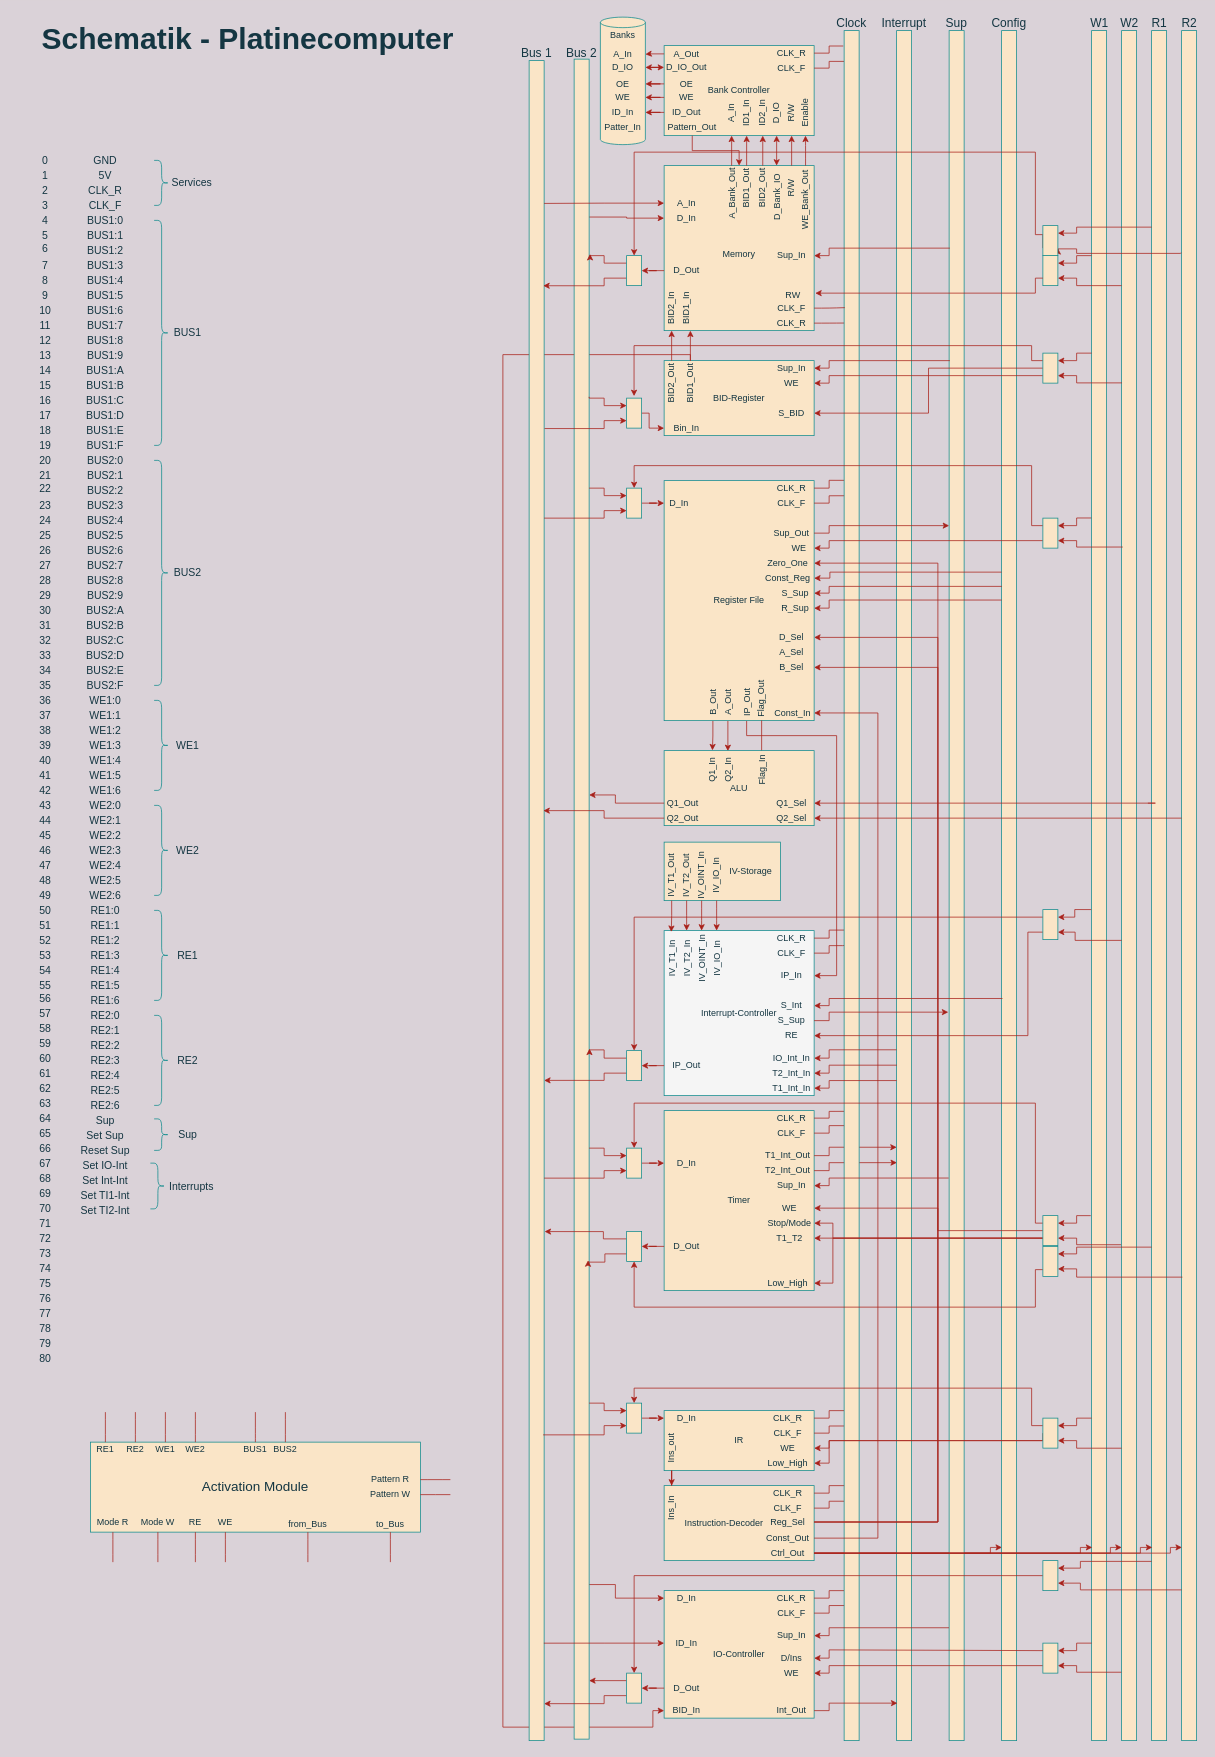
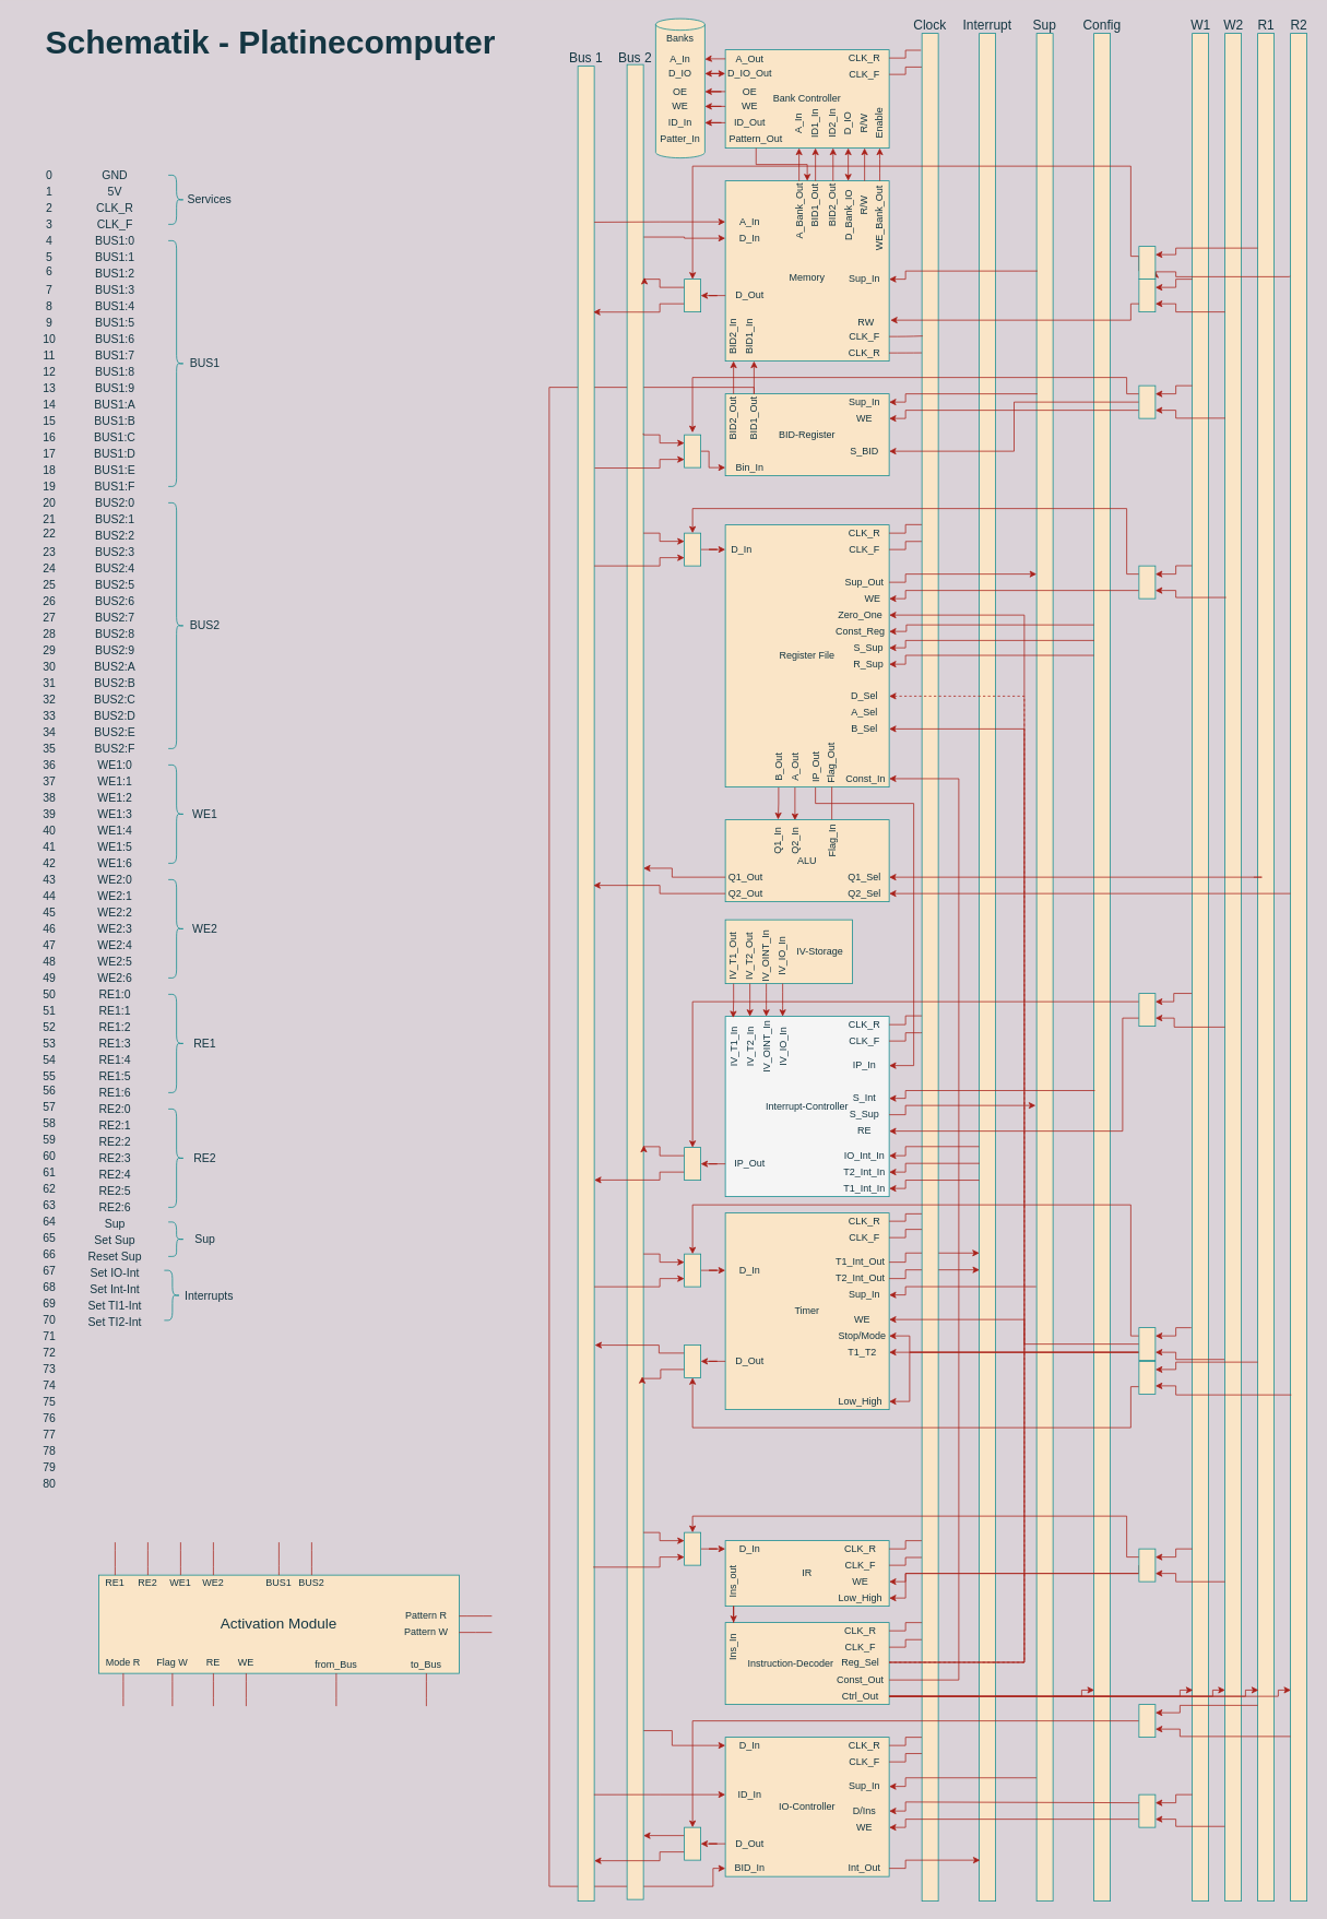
- <mxCell id="461" style="edgeStyle=orthogonalEdgeStyle;rounded=0;sketch=0;orthogonalLoop=1;jettySize=auto;html=1;entryX=1;entryY=0.5;entryDx=0;entryDy=0;fontColor=#143642;startArrow=none;startFill=0;endArrow=classic;endFill=1;strokeColor=#A8201A;fillColor=#FAE5C7;labelBackgroundColor=#DAD2D8;" parent="1" source="463" target="90" edge="1"><mxGeometry relative="1" as="geometry"><Array as="points"><mxPoint x="1250" y="2029" /><mxPoint x="1250" y="849" /></Array></mxGeometry></mxCell>
+ <mxCell id="461" style="edgeStyle=orthogonalEdgeStyle;rounded=0;sketch=0;orthogonalLoop=1;jettySize=auto;html=1;entryX=1;entryY=0.5;entryDx=0;entryDy=0;fontColor=#143642;startArrow=none;startFill=0;endArrow=classic;endFill=1;strokeColor=#A8201A;fillColor=#FAE5C7;labelBackgroundColor=#DAD2D8;dashed=1;" parent="1" source="463" target="90" edge="1"><mxGeometry relative="1" as="geometry"><Array as="points"><mxPoint x="1250" y="2029" /><mxPoint x="1250" y="849" /></Array></mxGeometry></mxCell>
- <mxCell id="443" value="Mode W" style="text;html=1;strokeColor=none;fillColor=none;align=center;verticalAlign=middle;whiteSpace=wrap;rounded=0;sketch=0;fontColor=#143642;" parent="1" vertex="1"><mxGeometry x="180" y="2015" width="60" height="27" as="geometry" /></mxCell>
+ <mxCell id="443" value="Flag W" style="text;html=1;strokeColor=none;fillColor=none;align=center;verticalAlign=middle;whiteSpace=wrap;rounded=0;sketch=0;fontColor=#143642;" parent="1" vertex="1"><mxGeometry x="180" y="2015" width="60" height="27" as="geometry" /></mxCell>
